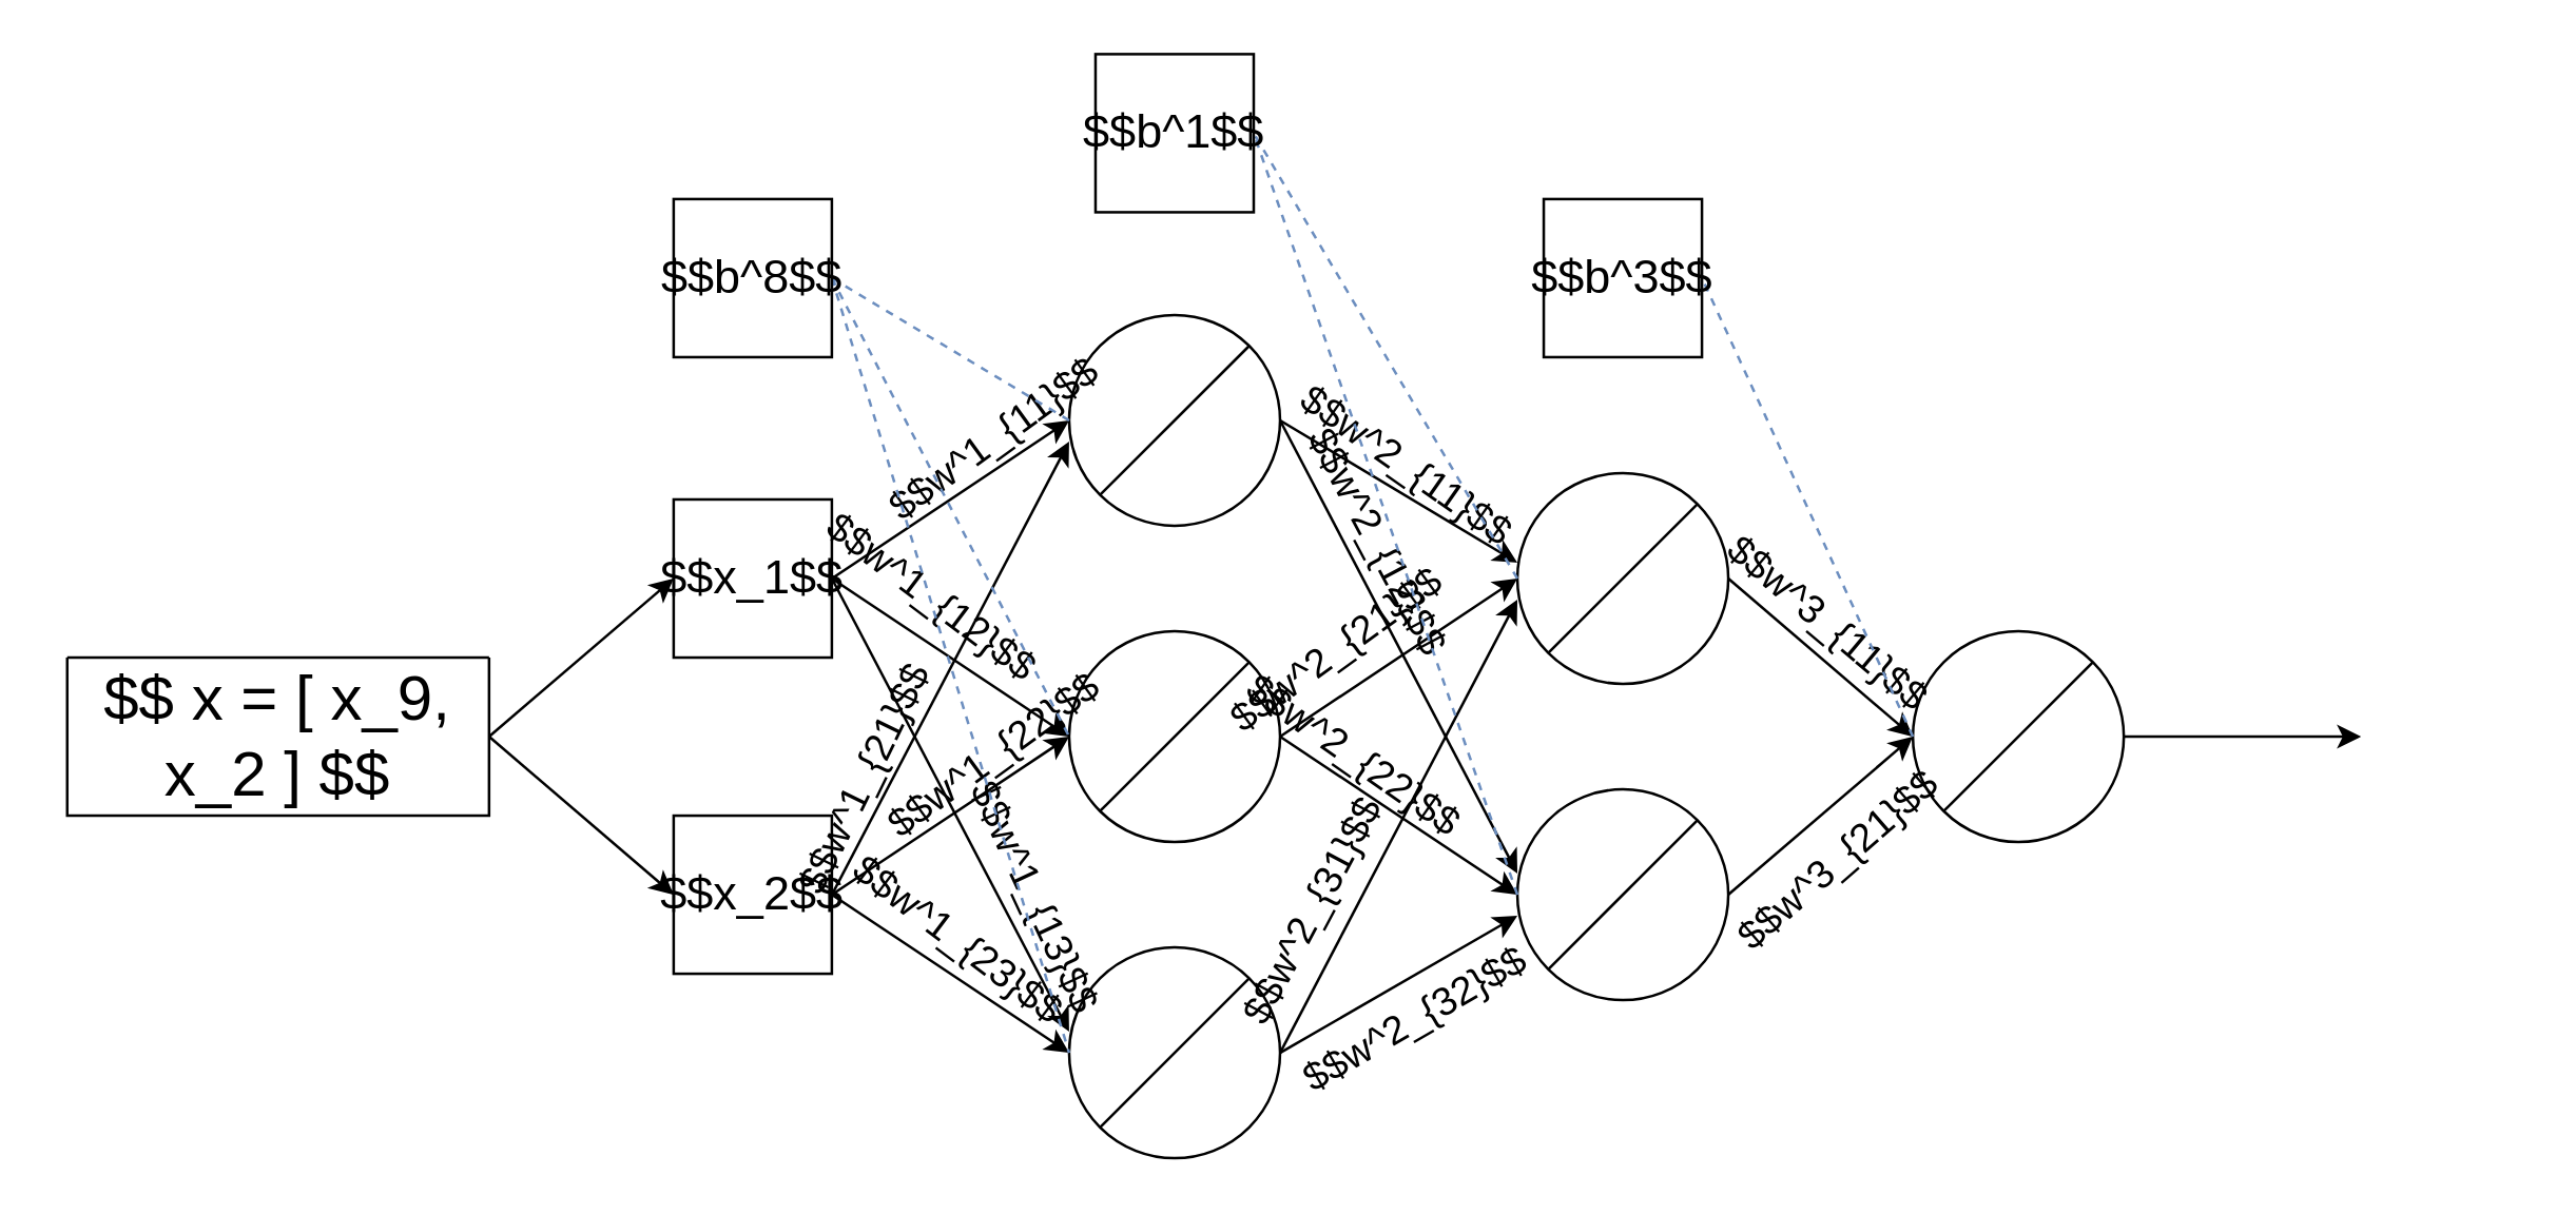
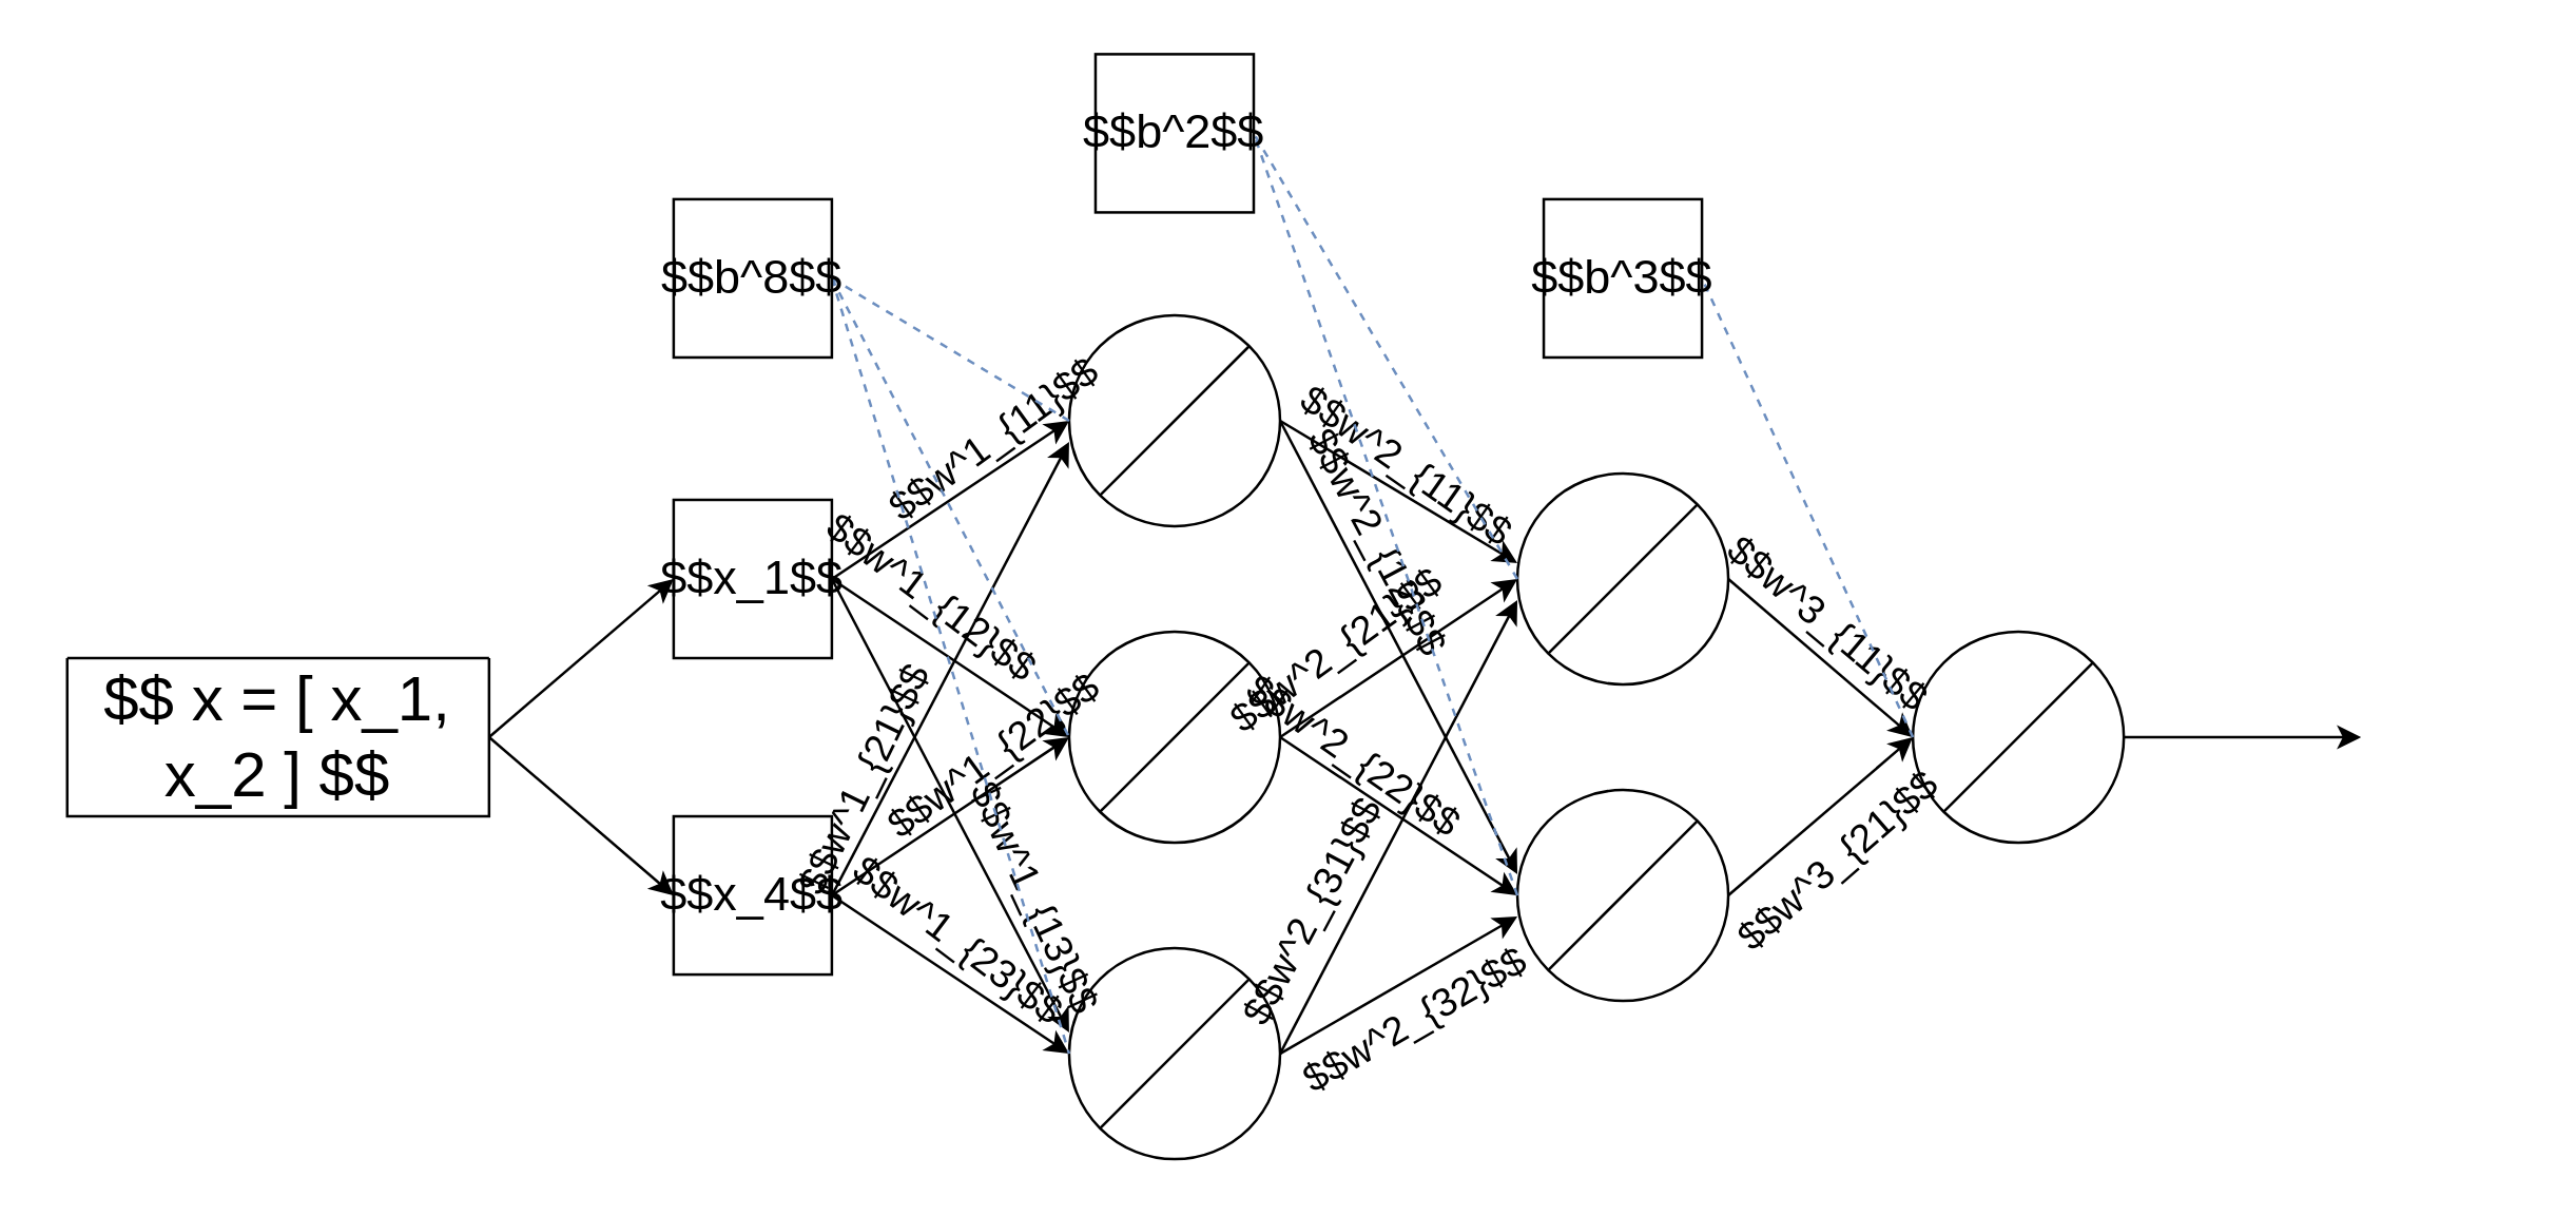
- <mxCell id="64" value="&lt;div&gt;$$b^1$$&lt;/div&gt;" style="text;html=1;strokeColor=none;fillColor=none;align=center;verticalAlign=middle;whiteSpace=wrap;rounded=0;fontSize=18;" parent="62" vertex="1"><mxGeometry y="15" width="60" height="30" as="geometry" /></mxCell>
+ <mxCell id="64" value="&lt;div&gt;$$b^2$$&lt;/div&gt;" style="text;html=1;strokeColor=none;fillColor=none;align=center;verticalAlign=middle;whiteSpace=wrap;rounded=0;fontSize=18;" parent="62" vertex="1"><mxGeometry y="15" width="60" height="30" as="geometry" /></mxCell>
- <mxCell id="18" value="&lt;font style=&quot;font-size: 24px;&quot;&gt;$$ x = [ x_9, x_2 ] $$&lt;/font&gt;" style="text;html=1;strokeColor=none;fillColor=none;align=center;verticalAlign=middle;whiteSpace=wrap;rounded=0;fontSize=18;" parent="17" vertex="1"><mxGeometry x="-5" y="15" width="170" height="30" as="geometry" /></mxCell>
+ <mxCell id="18" value="&lt;font style=&quot;font-size: 24px;&quot;&gt;$$ x = [ x_1, x_2 ] $$&lt;/font&gt;" style="text;html=1;strokeColor=none;fillColor=none;align=center;verticalAlign=middle;whiteSpace=wrap;rounded=0;fontSize=18;" parent="17" vertex="1"><mxGeometry x="-5" y="15" width="170" height="30" as="geometry" /></mxCell>
- <mxCell id="24" value="&lt;div&gt;$$x_2$$&lt;/div&gt;" style="text;html=1;strokeColor=none;fillColor=none;align=center;verticalAlign=middle;whiteSpace=wrap;rounded=0;fontSize=18;" parent="3" vertex="1"><mxGeometry x="230" y="205" width="60" height="30" as="geometry" /></mxCell>
+ <mxCell id="24" value="&lt;div&gt;$$x_4$$&lt;/div&gt;" style="text;html=1;strokeColor=none;fillColor=none;align=center;verticalAlign=middle;whiteSpace=wrap;rounded=0;fontSize=18;" parent="3" vertex="1"><mxGeometry x="230" y="205" width="60" height="30" as="geometry" /></mxCell>
